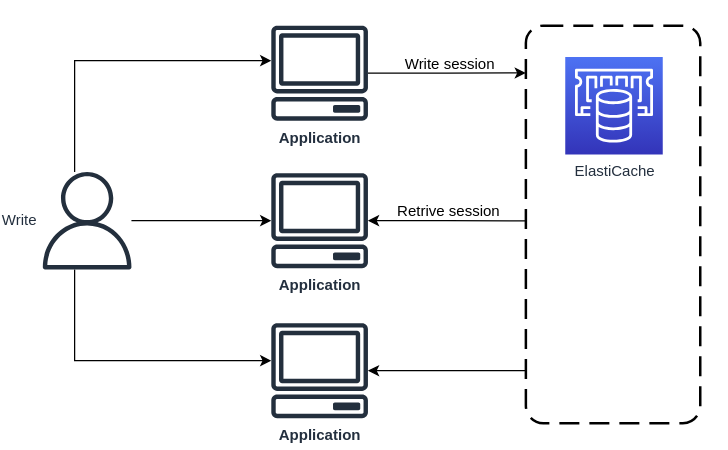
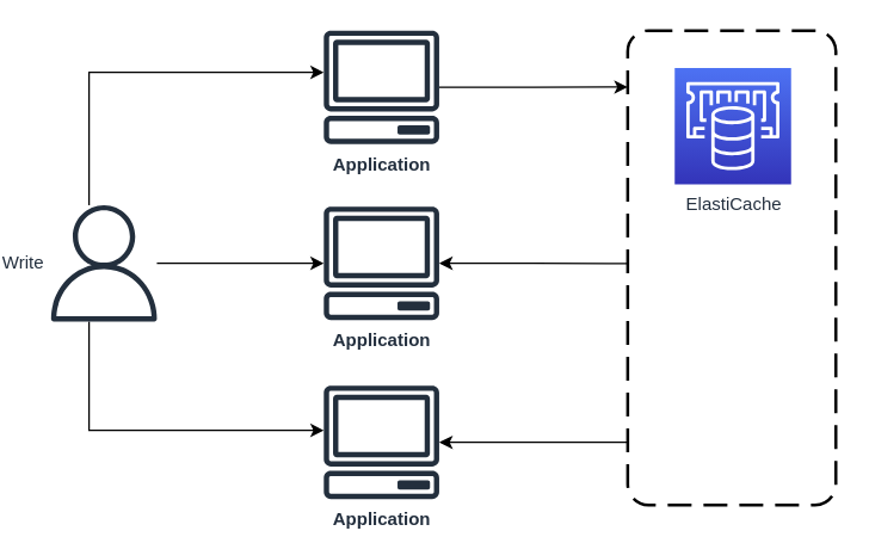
- <mxCell id="14" value="Write session" style="text;html=1;align=center;verticalAlign=middle;resizable=0;points=[];autosize=1;strokeColor=none;fillColor=none;" vertex="1" parent="1"><mxGeometry x="299" y="36" width="100" height="30" as="geometry" /></mxCell>
- <mxCell id="15" value="Retrive session" style="text;html=1;align=center;verticalAlign=middle;resizable=0;points=[];autosize=1;strokeColor=none;fillColor=none;" vertex="1" parent="1"><mxGeometry x="293" y="154" width="110" height="30" as="geometry" /></mxCell>
